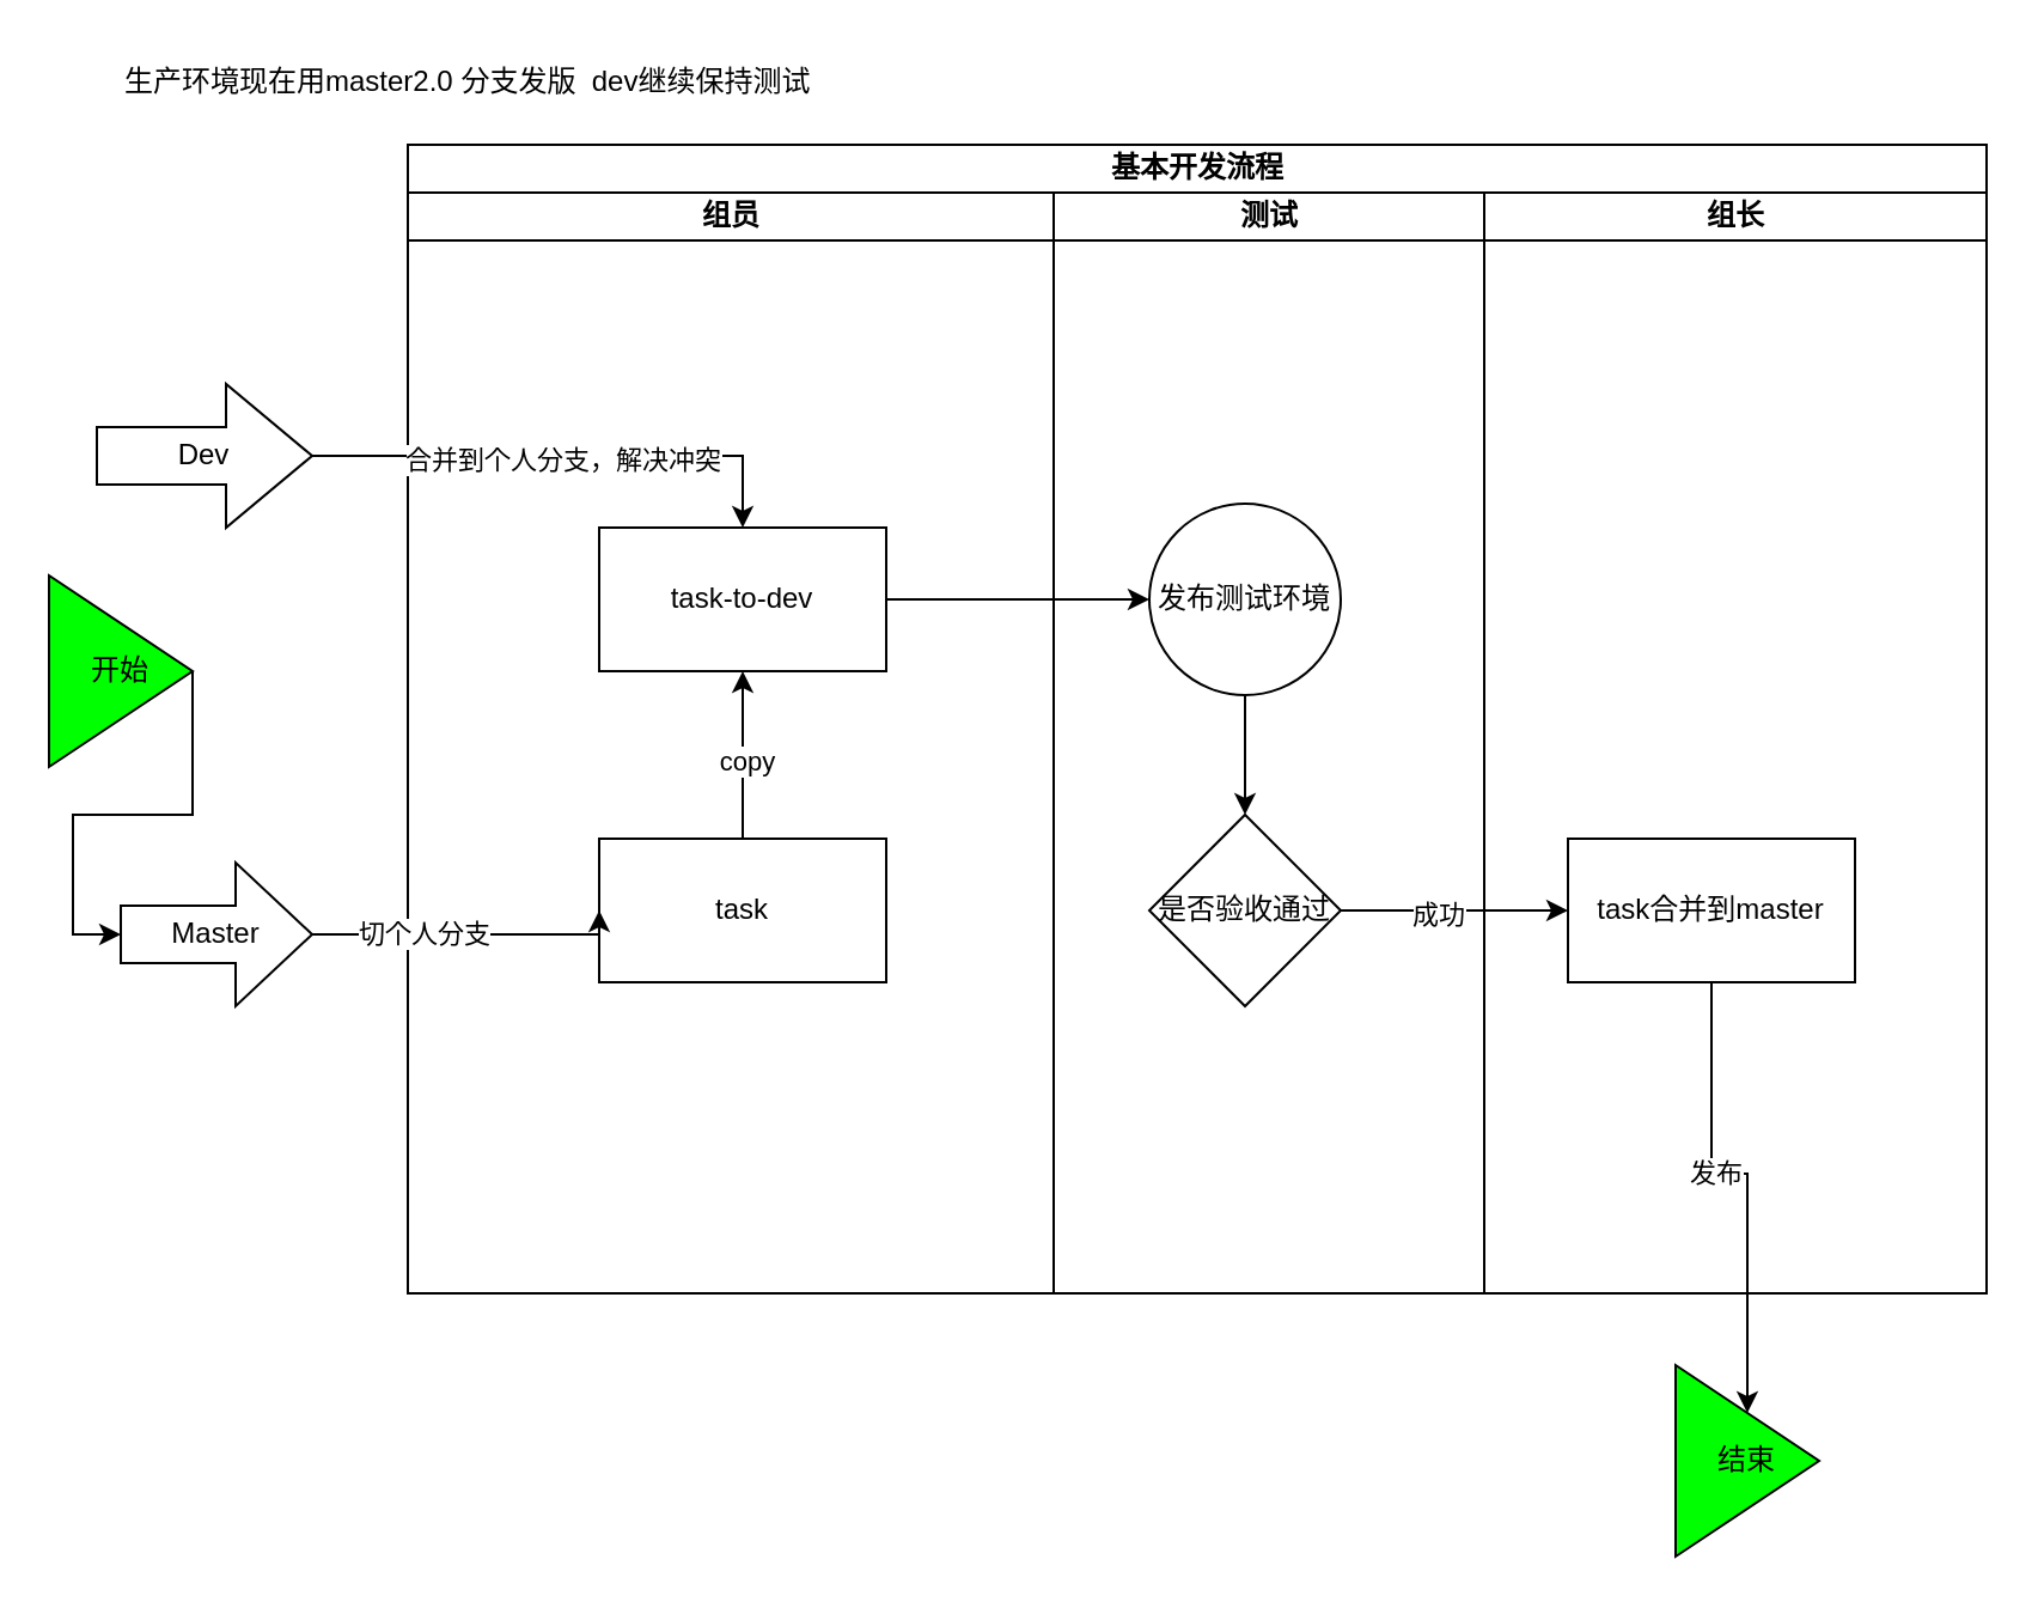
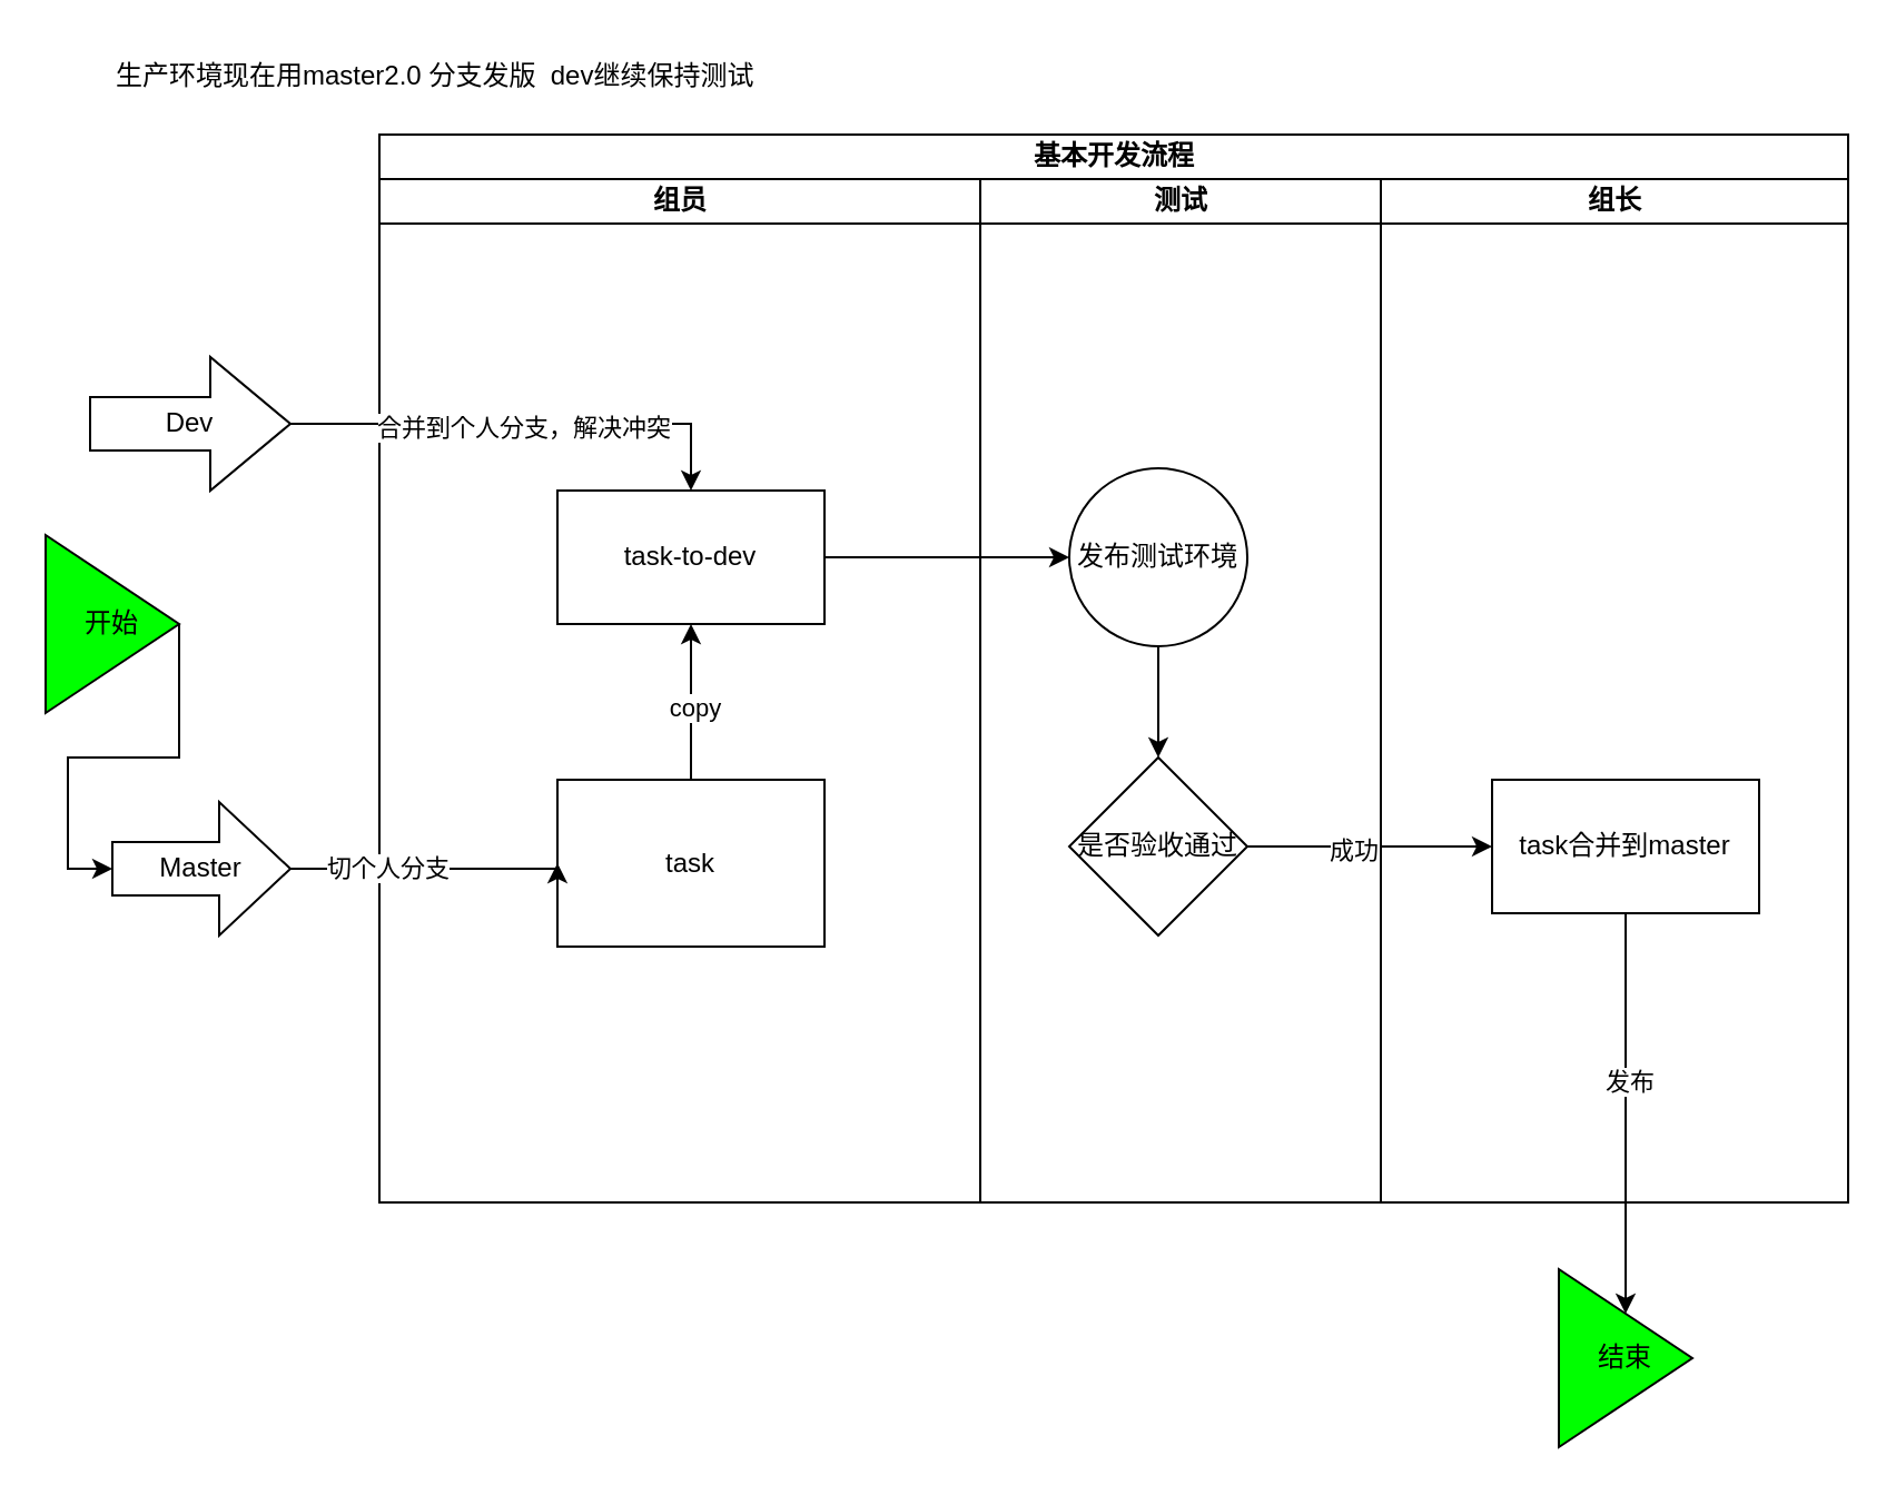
- <mxCell id="6" value="task" style="whiteSpace=wrap;html=1;" parent="3" vertex="1"><mxGeometry x="80.0" y="270" width="120" height="60" as="geometry" /></mxCell>
+ <mxCell id="6" value="task" style="whiteSpace=wrap;html=1;" parent="3" vertex="1"><mxGeometry x="80.0" y="270" width="120" height="75" as="geometry" /></mxCell>
- <mxCell id="13" value="task合并到master" style="whiteSpace=wrap;html=1;" parent="12" vertex="1"><mxGeometry x="35" y="270" width="120" height="60" as="geometry" /></mxCell>
+ <mxCell id="13" value="task合并到master" style="whiteSpace=wrap;html=1;" parent="12" vertex="1"><mxGeometry x="50" y="270" width="120" height="60" as="geometry" /></mxCell>
